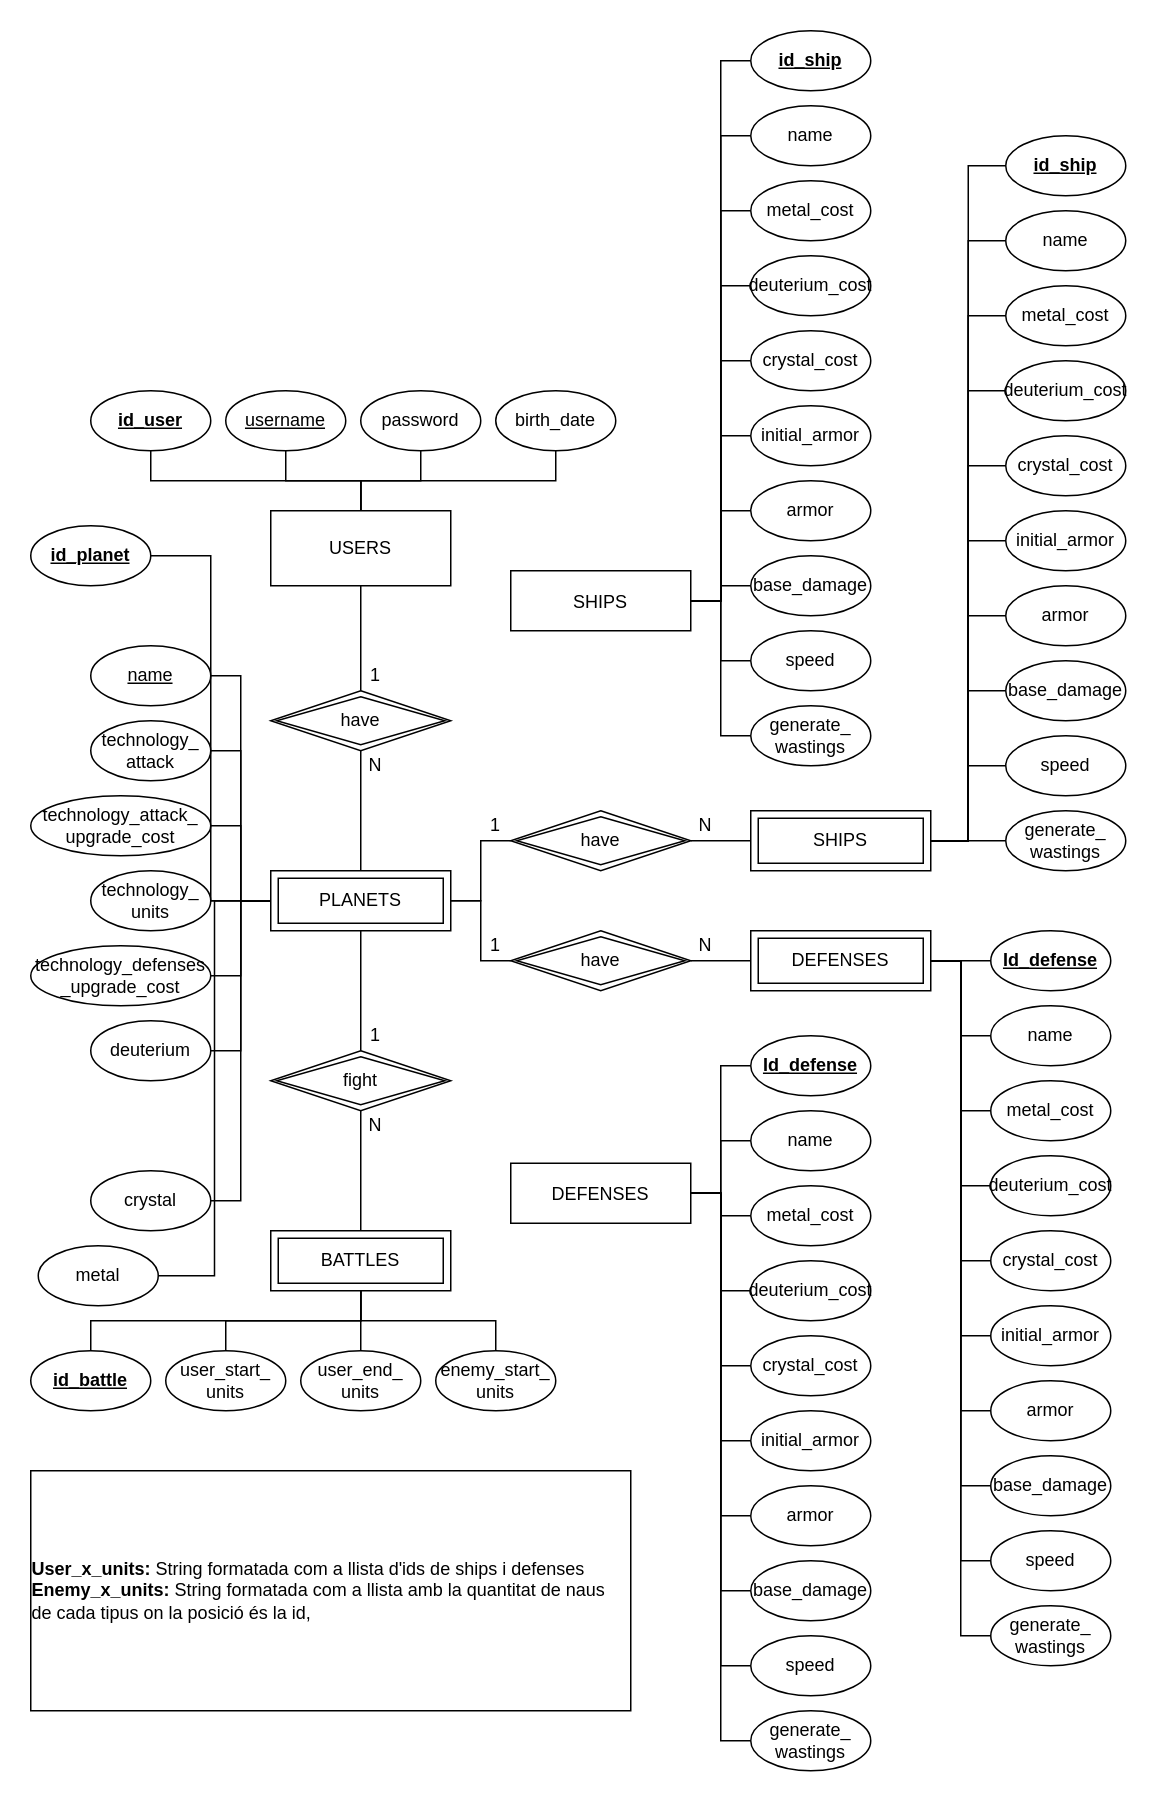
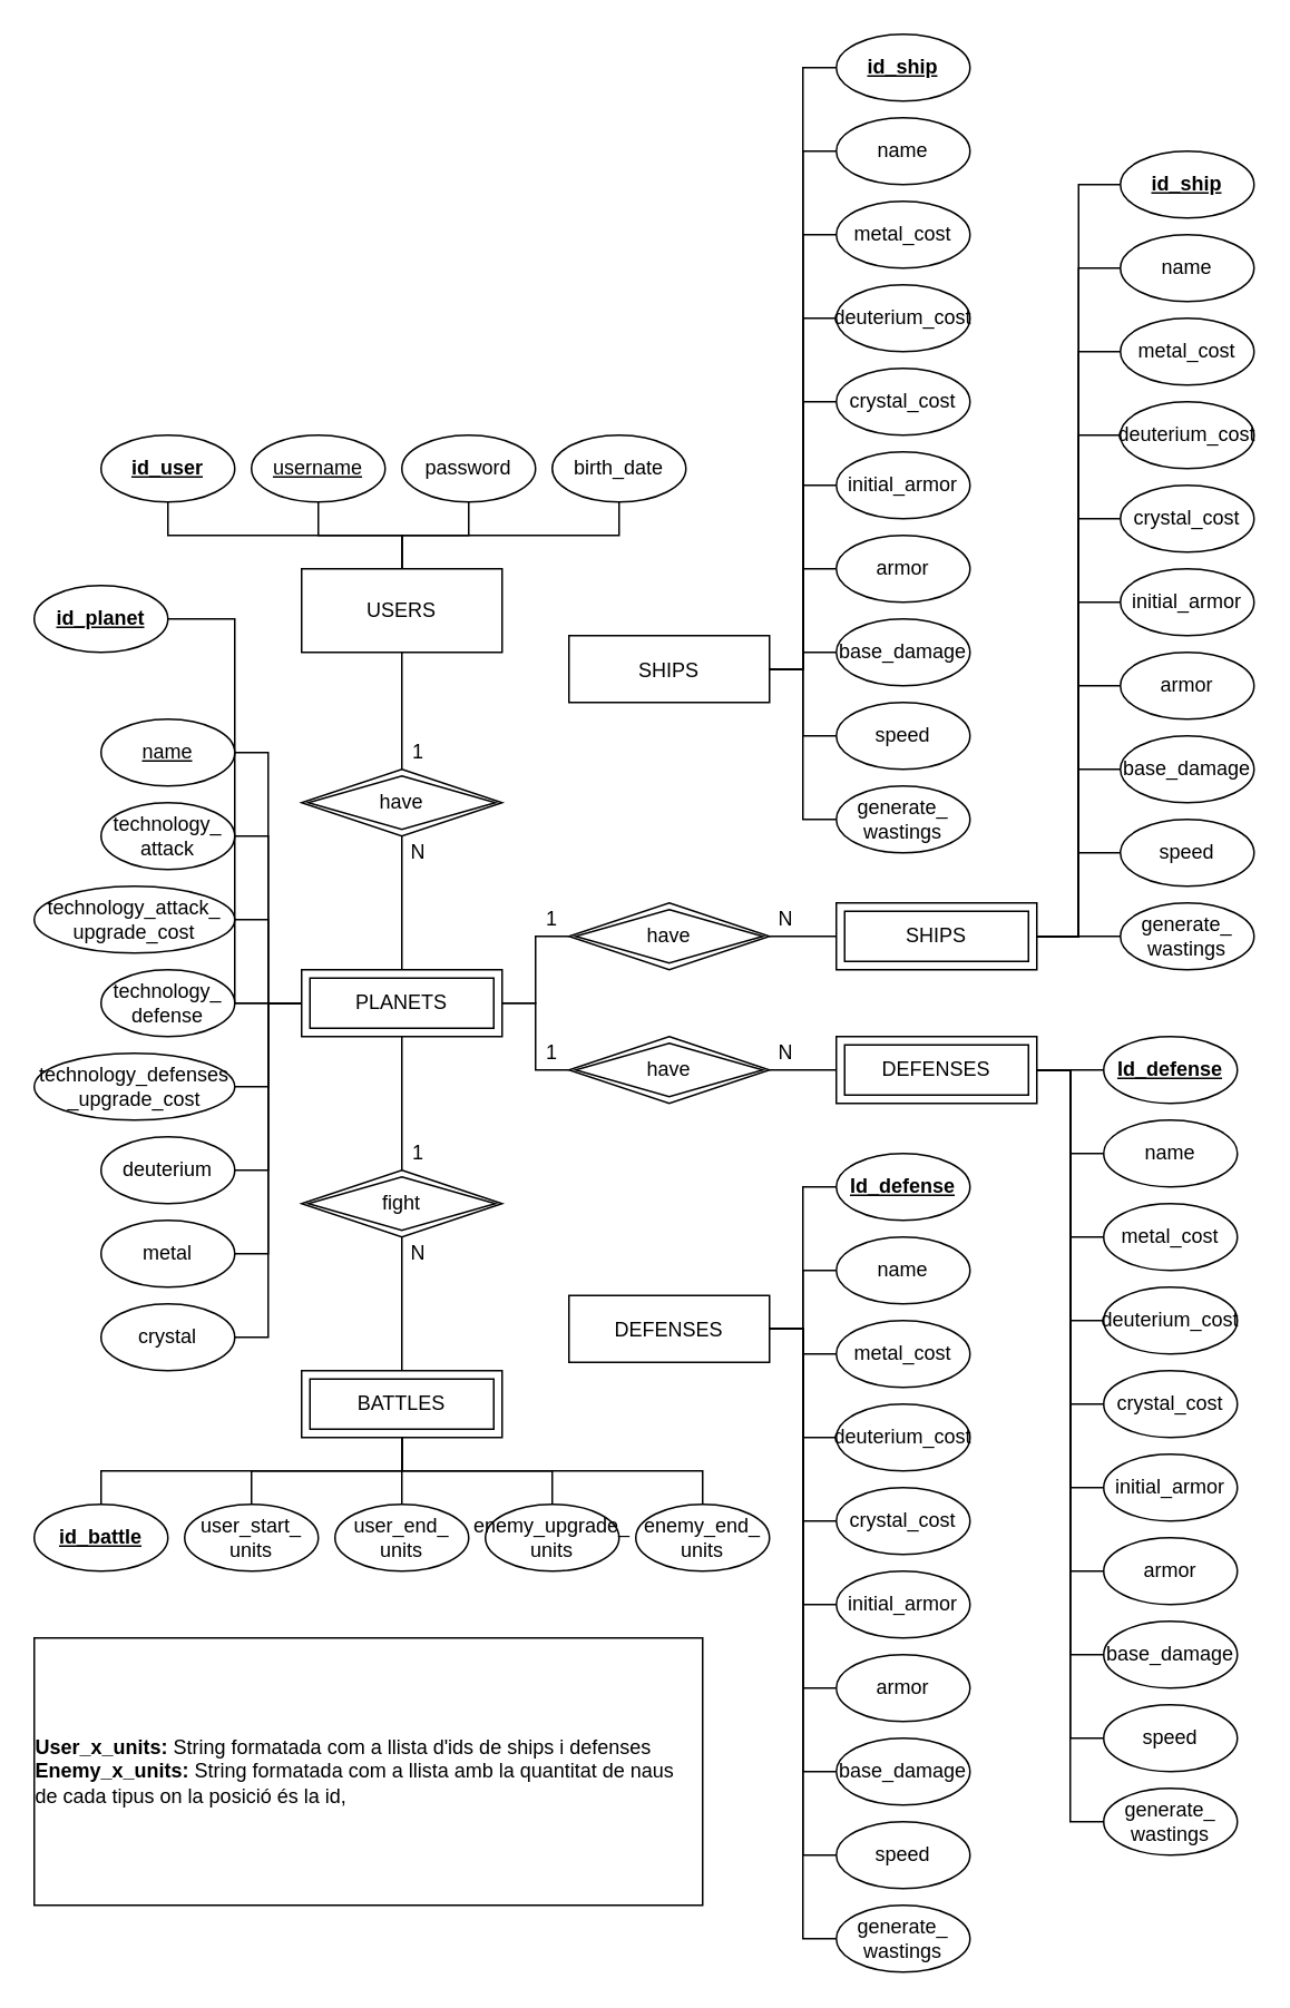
- <mxCell id="29" value="technology_&lt;br&gt;units" style="ellipse;whiteSpace=wrap;html=1;" parent="1" vertex="1"><mxGeometry x="60" y="580" width="80" height="40" as="geometry" /></mxCell>
+ <mxCell id="29" value="technology_&lt;br&gt;defense" style="ellipse;whiteSpace=wrap;html=1;" parent="1" vertex="1"><mxGeometry x="60" y="580" width="80" height="40" as="geometry" /></mxCell>
- <mxCell id="37" value="metal" style="ellipse;whiteSpace=wrap;html=1;" parent="1" vertex="1"><mxGeometry x="25" y="830" width="80" height="40" as="geometry" /></mxCell>
+ <mxCell id="37" value="metal" style="ellipse;whiteSpace=wrap;html=1;" parent="1" vertex="1"><mxGeometry x="60" y="730" width="80" height="40" as="geometry" /></mxCell>
+ <mxCell id="88" style="edgeStyle=orthogonalEdgeStyle;rounded=0;orthogonalLoop=1;jettySize=auto;html=1;exitX=0.5;exitY=0;exitDx=0;exitDy=0;entryX=0.5;entryY=1;entryDx=0;entryDy=0;endArrow=none;endFill=0;" edge="1" parent="1" source="89" target="11"><mxGeometry relative="1" as="geometry" /></mxCell>
- <mxCell id="87" value="enemy_start_&lt;br&gt;units" style="ellipse;whiteSpace=wrap;html=1;" parent="1" vertex="1"><mxGeometry x="290" y="900" width="80" height="40" as="geometry" /></mxCell>
+ <mxCell id="87" value="enemy_upgrade_&lt;br&gt;units" style="ellipse;whiteSpace=wrap;html=1;" parent="1" vertex="1"><mxGeometry x="290" y="900" width="80" height="40" as="geometry" /></mxCell>
+ <mxCell id="89" value="enemy_end_&lt;br&gt;units" style="ellipse;whiteSpace=wrap;html=1;" parent="1" vertex="1"><mxGeometry x="380" y="900" width="80" height="40" as="geometry" /></mxCell>
